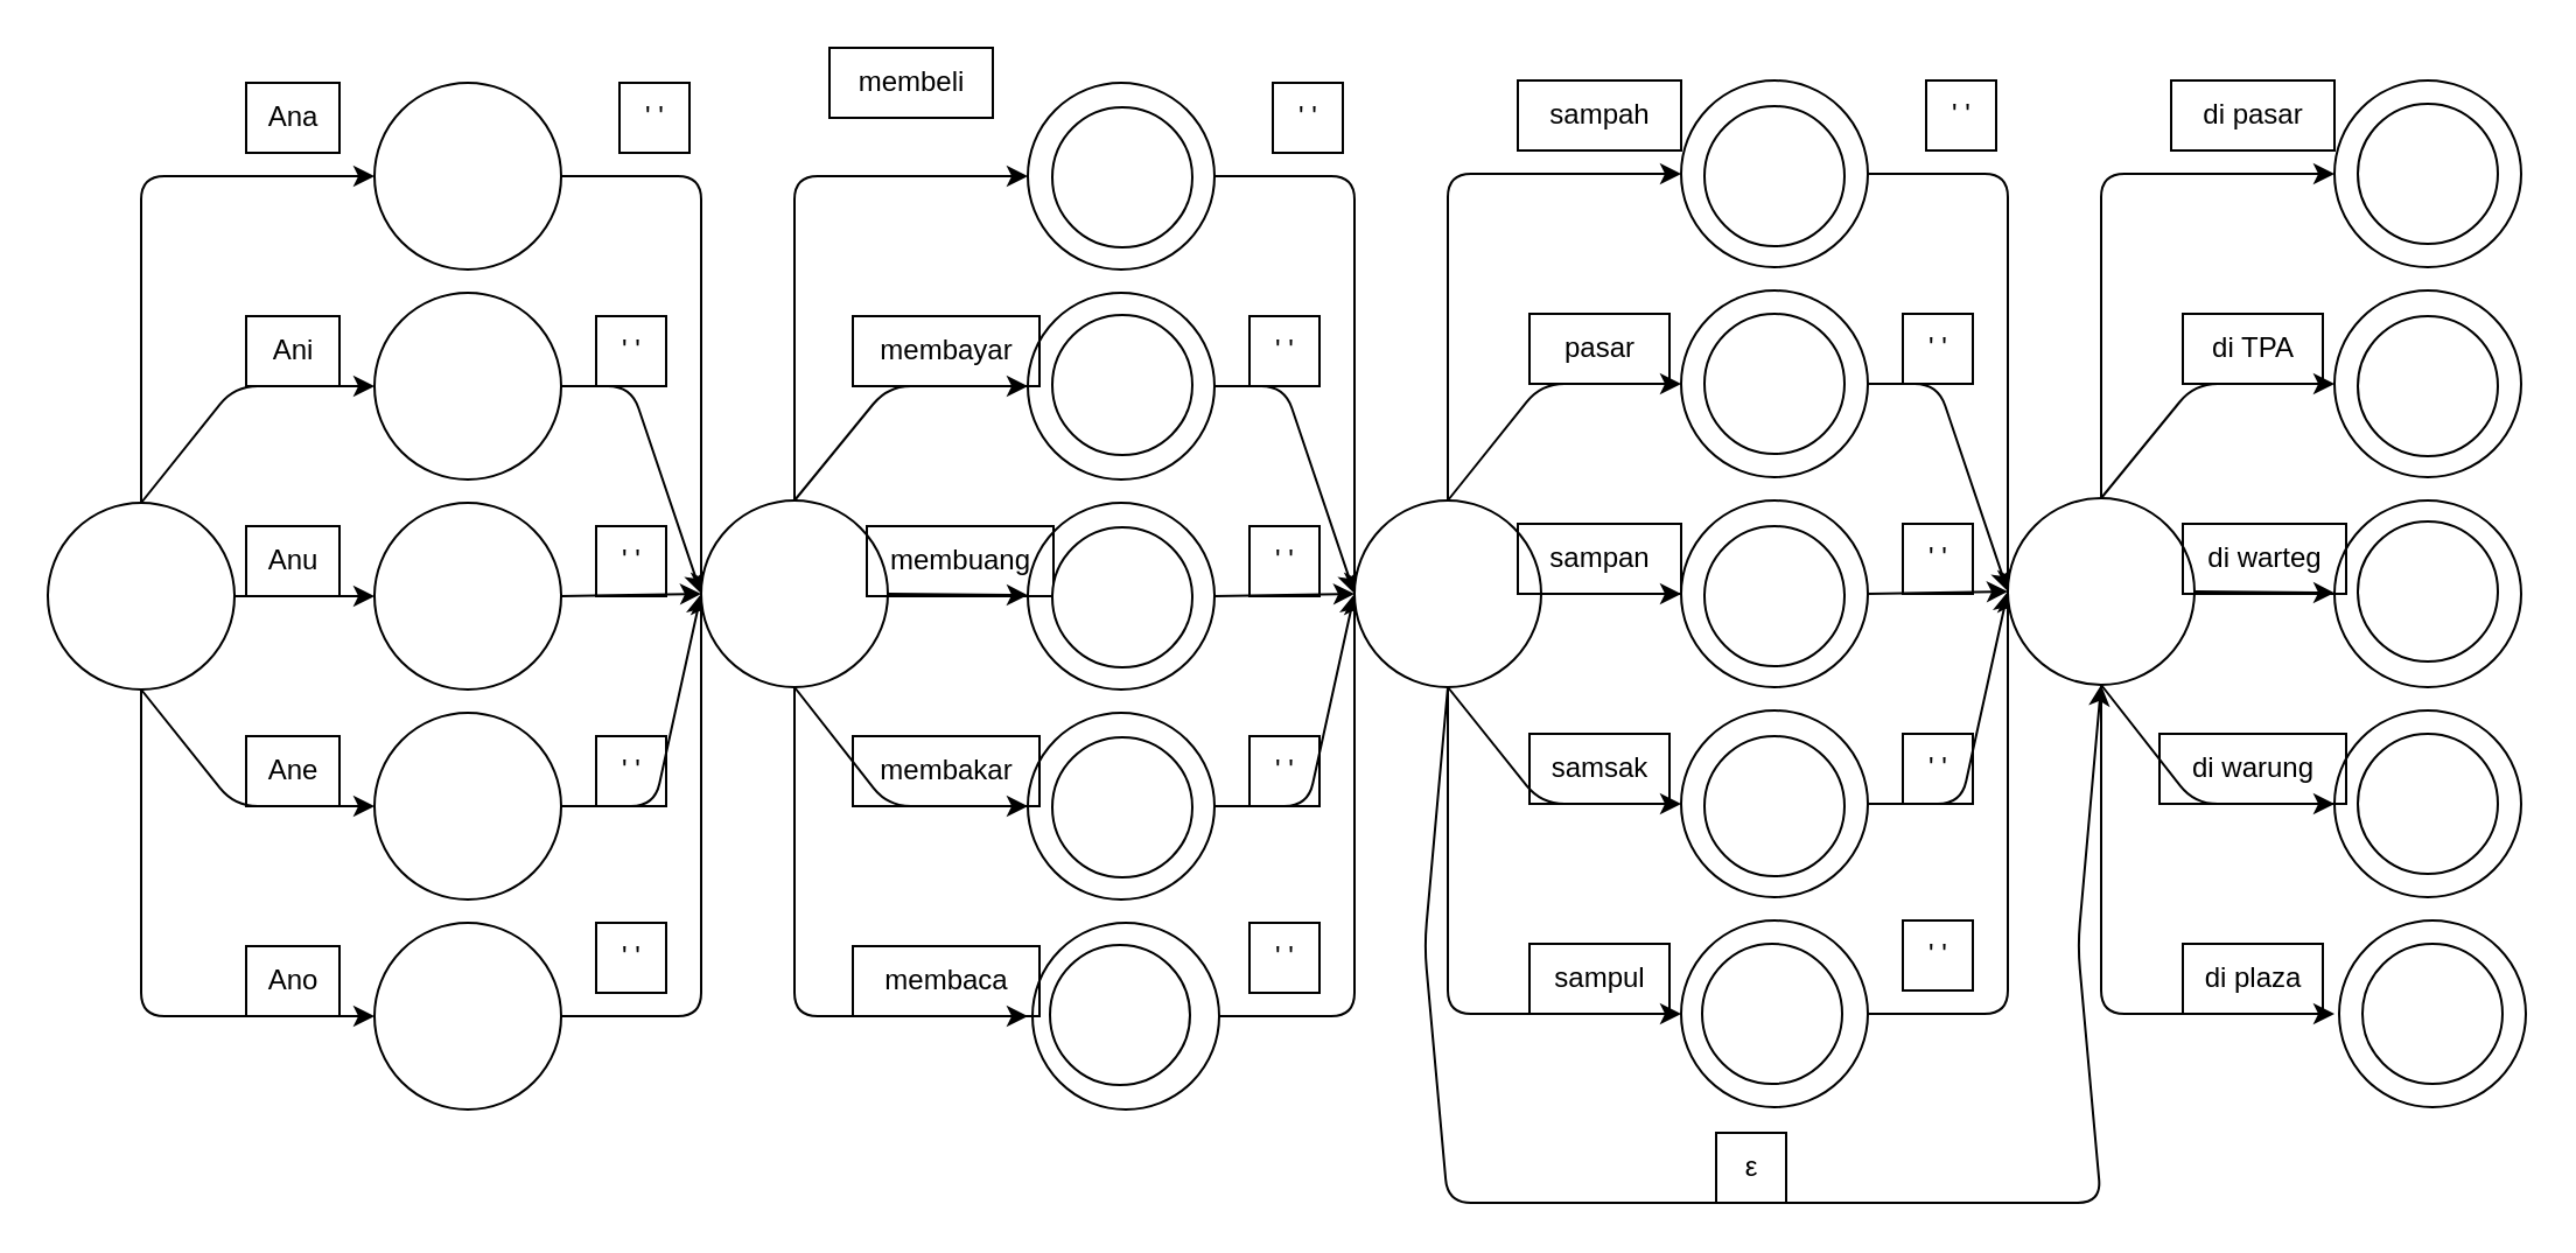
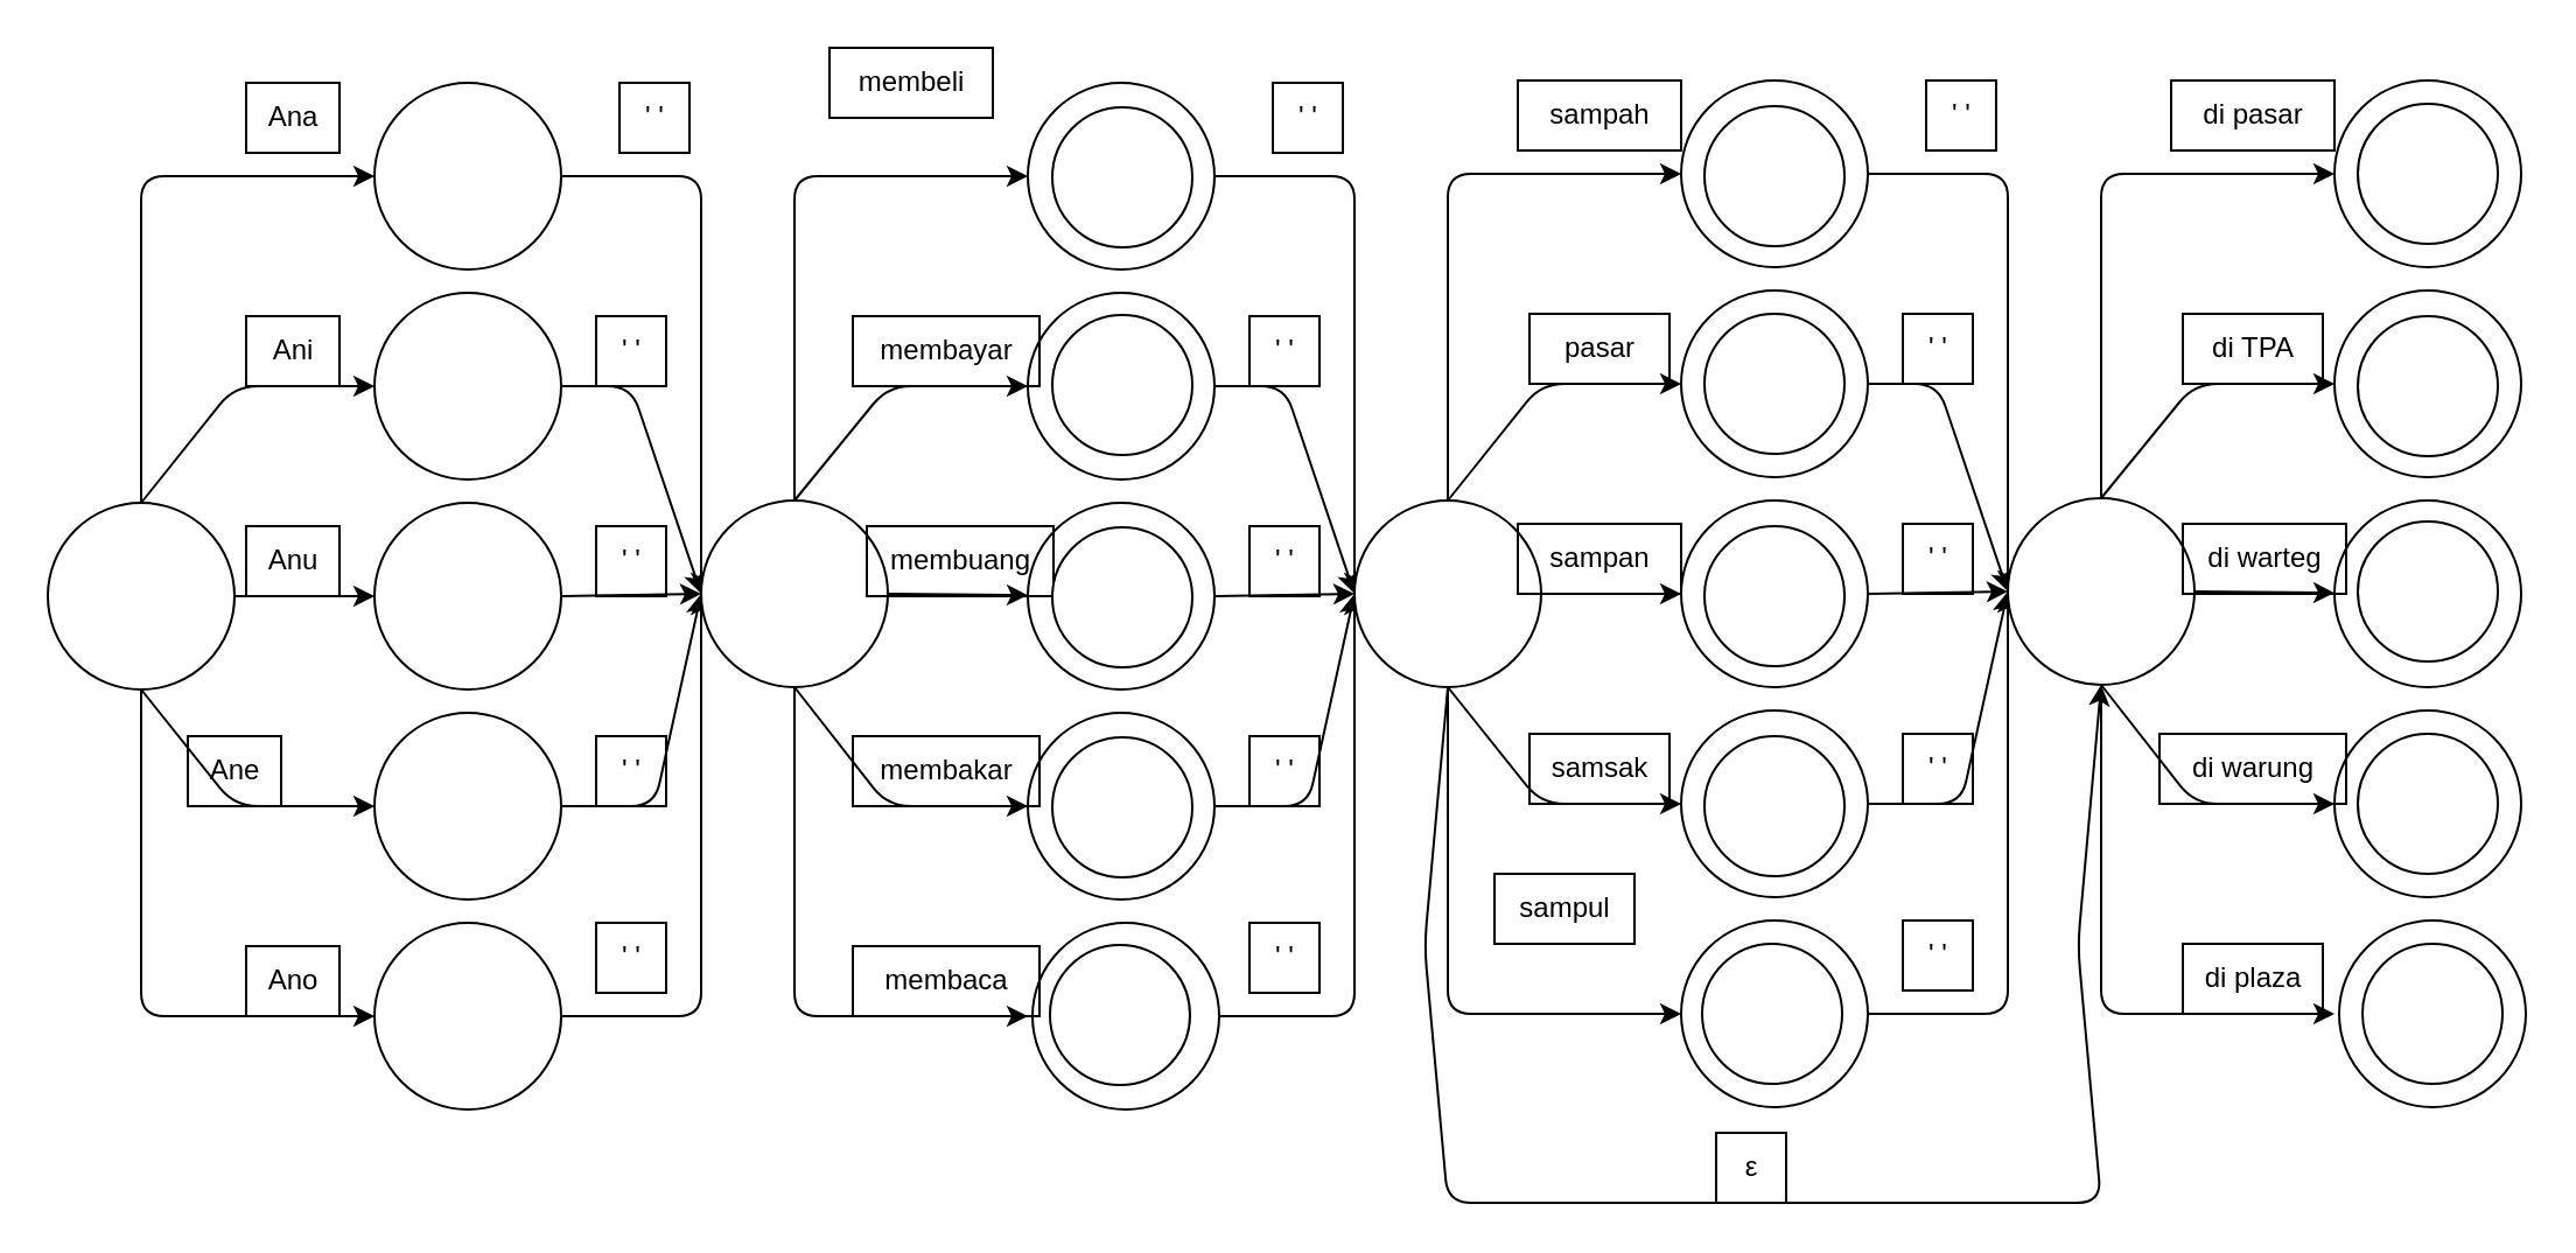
- <mxCell id="21" value="Ane" style="text;html=1;align=center;verticalAlign=middle;resizable=0;points=[];autosize=1;strokeColor=#000000;fillColor=none;fontColor=#000000;labelBackgroundColor=none;" parent="1" vertex="1"><mxGeometry x="105" y="315" width="40" height="30" as="geometry" /></mxCell>
+ <mxCell id="21" value="Ane" style="text;html=1;align=center;verticalAlign=middle;resizable=0;points=[];autosize=1;strokeColor=#000000;fillColor=none;fontColor=#000000;labelBackgroundColor=none;" parent="1" vertex="1"><mxGeometry x="80" y="315" width="40" height="30" as="geometry" /></mxCell>
- <mxCell id="75" value="sampul" style="text;html=1;align=center;verticalAlign=middle;resizable=0;points=[];autosize=1;strokeColor=#000000;fillColor=none;fontColor=#000000;labelBackgroundColor=none;" parent="1" vertex="1"><mxGeometry x="655" y="404" width="60" height="30" as="geometry" /></mxCell>
+ <mxCell id="75" value="sampul" style="text;html=1;align=center;verticalAlign=middle;resizable=0;points=[];autosize=1;strokeColor=#000000;fillColor=none;fontColor=#000000;labelBackgroundColor=none;" parent="1" vertex="1"><mxGeometry x="640" y="374" width="60" height="30" as="geometry" /></mxCell>
